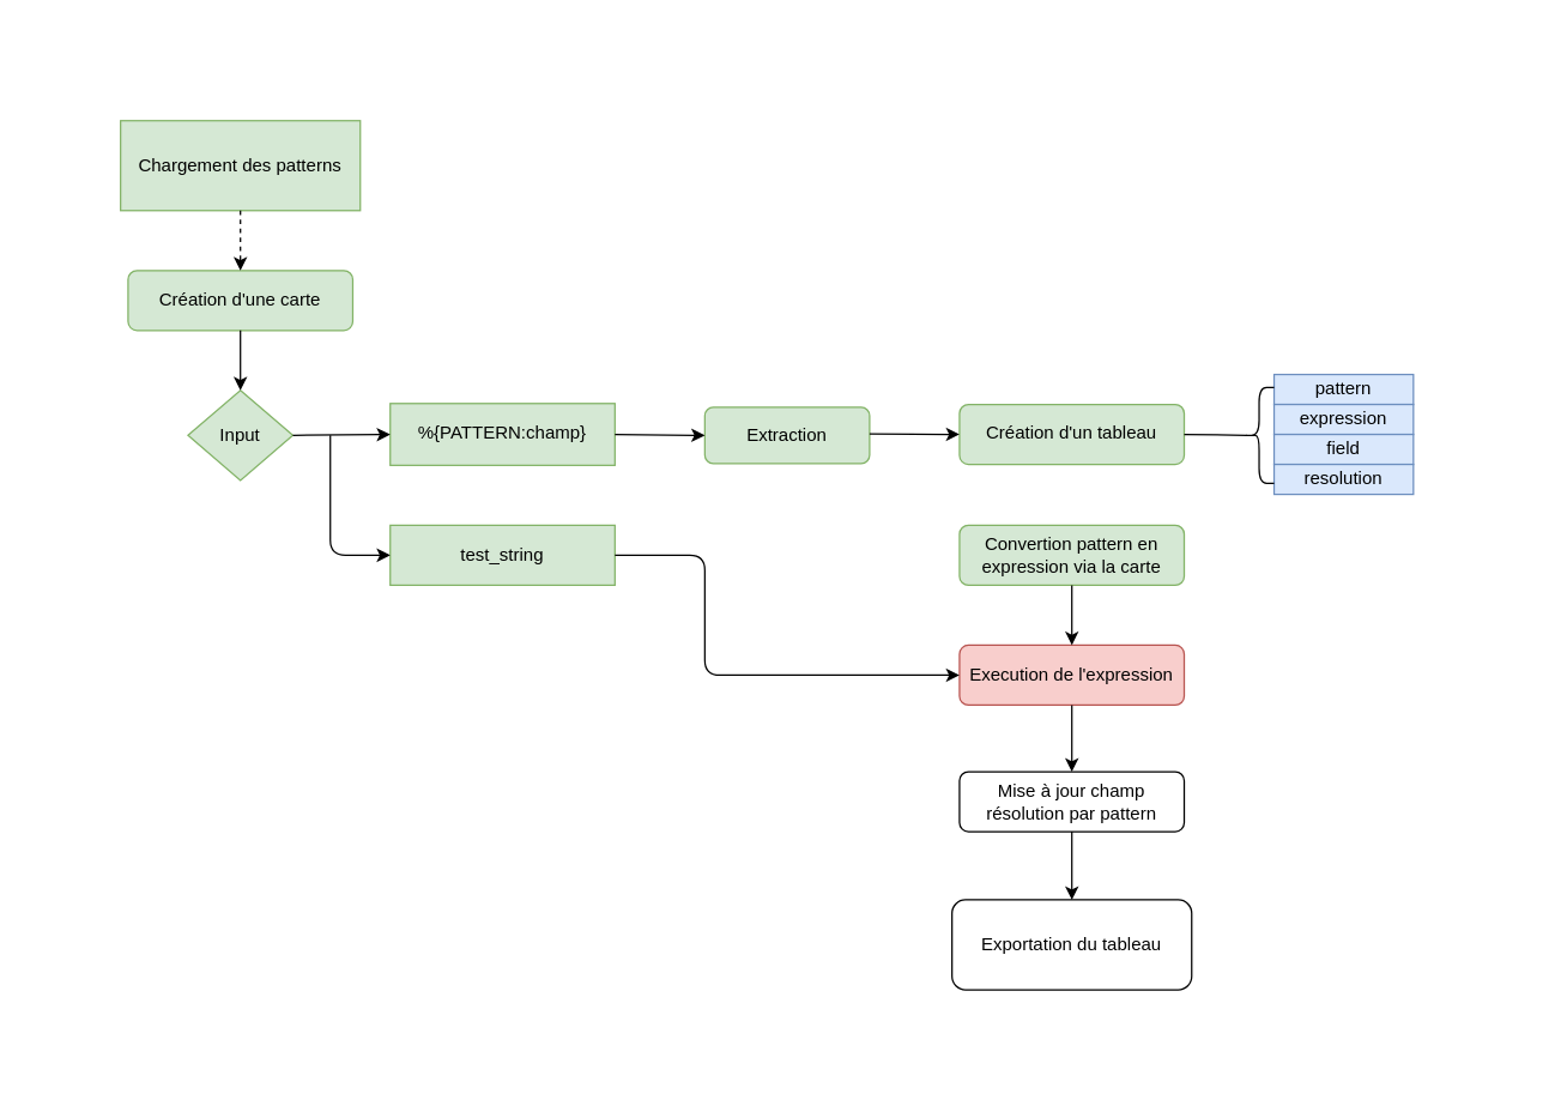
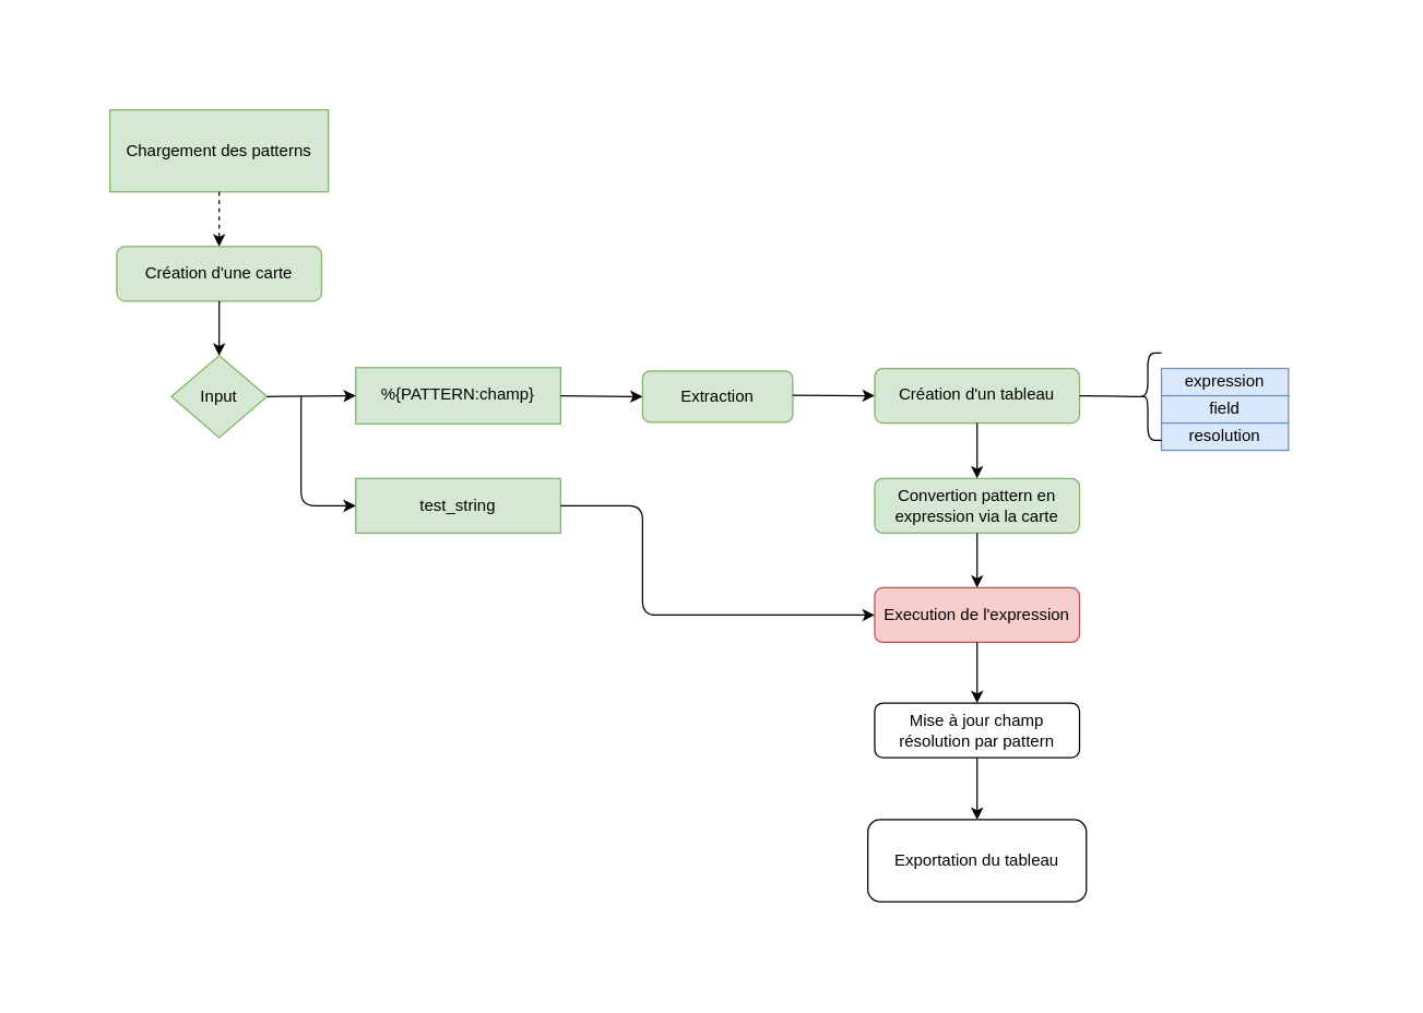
- <mxCell id="16" value="pattern" style="text;html=1;strokeColor=#6c8ebf;fillColor=#dae8fc;align=center;verticalAlign=middle;whiteSpace=wrap;rounded=0;fontSize=12;" parent="1" vertex="1"><mxGeometry x="850" y="249.38" width="93" height="20" as="geometry" /></mxCell>
+ <mxCell id="23" value="" style="endArrow=classic;html=1;entryX=0.5;entryY=0;entryDx=0;entryDy=0;exitX=0.5;exitY=1;exitDx=0;exitDy=0;" parent="1" source="14" target="22" edge="1"><mxGeometry width="50" height="50" relative="1" as="geometry"><mxPoint x="590" y="299" as="sourcePoint" /><mxPoint x="650" y="299.38" as="targetPoint" /></mxGeometry></mxCell>
